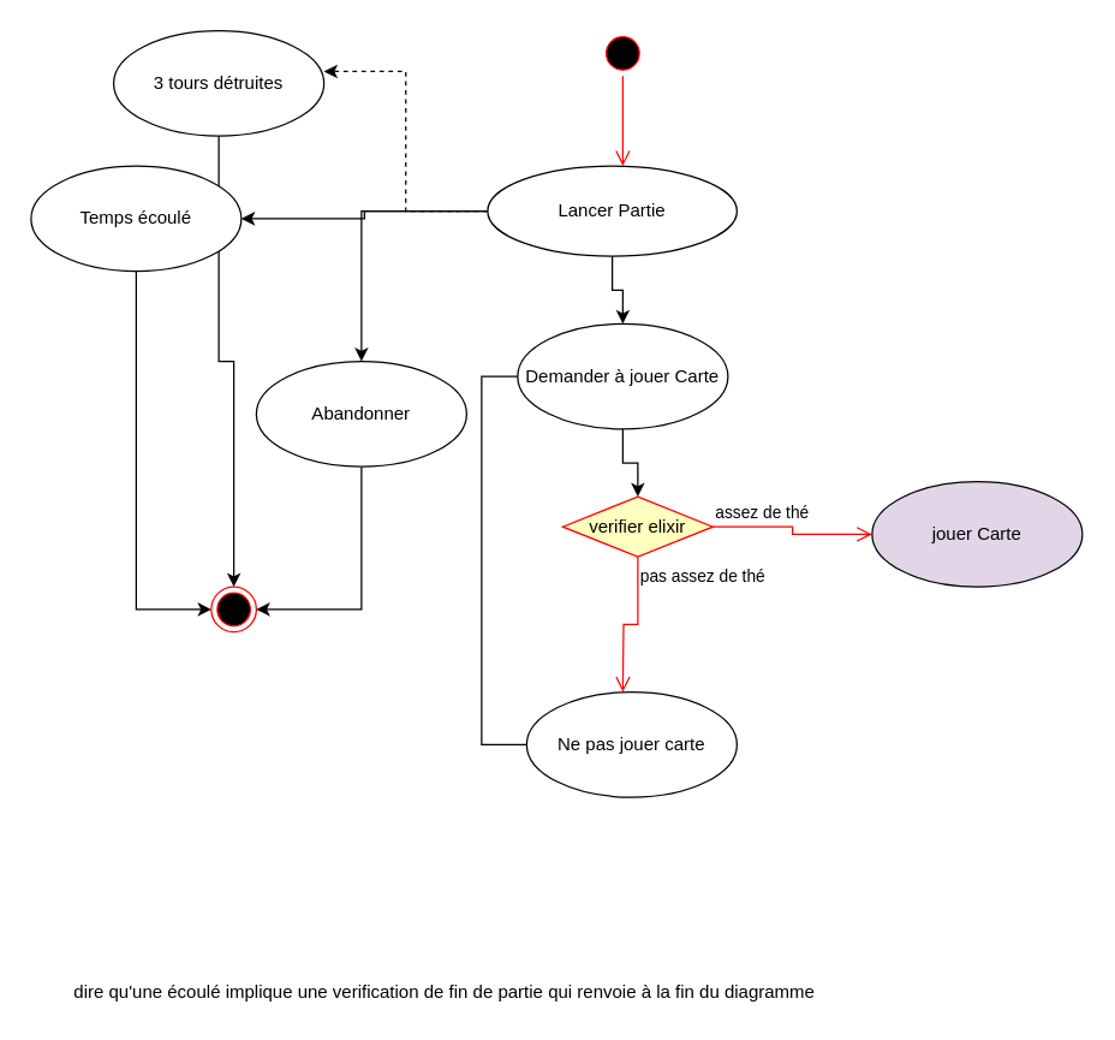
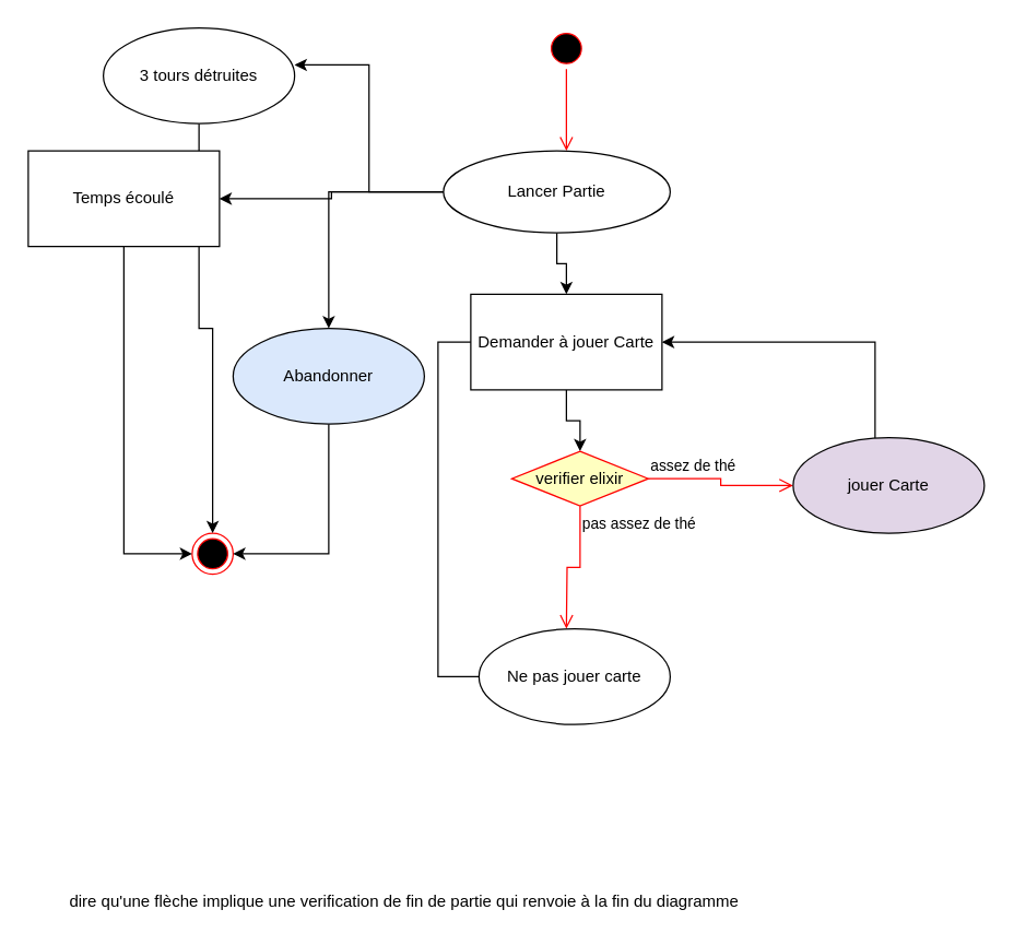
- <mxCell id="4" style="edgeStyle=orthogonalEdgeStyle;rounded=0;orthogonalLoop=1;jettySize=auto;html=1;entryX=1;entryY=0.386;entryDx=0;entryDy=0;entryPerimeter=0;dashed=1;" parent="1" source="8" target="11" edge="1"><mxGeometry relative="1" as="geometry" /></mxCell>
+ <mxCell id="4" style="edgeStyle=orthogonalEdgeStyle;rounded=0;orthogonalLoop=1;jettySize=auto;html=1;entryX=1;entryY=0.386;entryDx=0;entryDy=0;entryPerimeter=0;" parent="1" source="8" target="11" edge="1"><mxGeometry relative="1" as="geometry" /></mxCell>
- <mxCell id="13" value="Temps écoulé" style="ellipse;whiteSpace=wrap;html=1;" parent="1" vertex="1"><mxGeometry x="20" y="110" width="140" height="70" as="geometry" /></mxCell>
+ <mxCell id="13" value="Temps écoulé" style="whiteSpace=wrap;html=1;rounded=0;" parent="1" vertex="1"><mxGeometry x="20" y="110" width="140" height="70" as="geometry" /></mxCell>
- <mxCell id="15" value="Demander à jouer Carte" style="ellipse;whiteSpace=wrap;html=1;" parent="1" vertex="1"><mxGeometry x="344" y="215" width="140" height="70" as="geometry" /></mxCell>
+ <mxCell id="15" value="Demander à jouer Carte" style="whiteSpace=wrap;html=1;rounded=0;" parent="1" vertex="1"><mxGeometry x="344" y="215" width="140" height="70" as="geometry" /></mxCell>
+ <mxCell id="19" style="edgeStyle=orthogonalEdgeStyle;rounded=0;orthogonalLoop=1;jettySize=auto;html=1;entryX=1;entryY=0.5;entryDx=0;entryDy=0;" parent="1" source="20" target="15" edge="1"><mxGeometry relative="1" as="geometry"><Array as="points"><mxPoint x="640" y="250" /></Array></mxGeometry></mxCell>
- <mxCell id="23" value="Abandonner" style="ellipse;whiteSpace=wrap;html=1;" parent="1" vertex="1"><mxGeometry x="170" y="240" width="140" height="70" as="geometry" /></mxCell>
+ <mxCell id="23" value="Abandonner" style="ellipse;whiteSpace=wrap;html=1;fillColor=#dae8fc;" parent="1" vertex="1"><mxGeometry x="170" y="240" width="140" height="70" as="geometry" /></mxCell>
- <mxCell id="25" value="dire qu'une écoulé implique une verification de fin de partie qui renvoie à la fin du diagramme" style="text;html=1;align=center;verticalAlign=middle;resizable=0;points=[];autosize=1;strokeColor=none;fillColor=none;" parent="1" vertex="1"><mxGeometry x="40" y="650" width="510" height="20" as="geometry" /></mxCell>
+ <mxCell id="25" value="dire qu'une flèche implique une verification de fin de partie qui renvoie à la fin du diagramme" style="text;html=1;align=center;verticalAlign=middle;resizable=0;points=[];autosize=1;strokeColor=none;fillColor=none;" parent="1" vertex="1"><mxGeometry x="40" y="650" width="510" height="20" as="geometry" /></mxCell>
